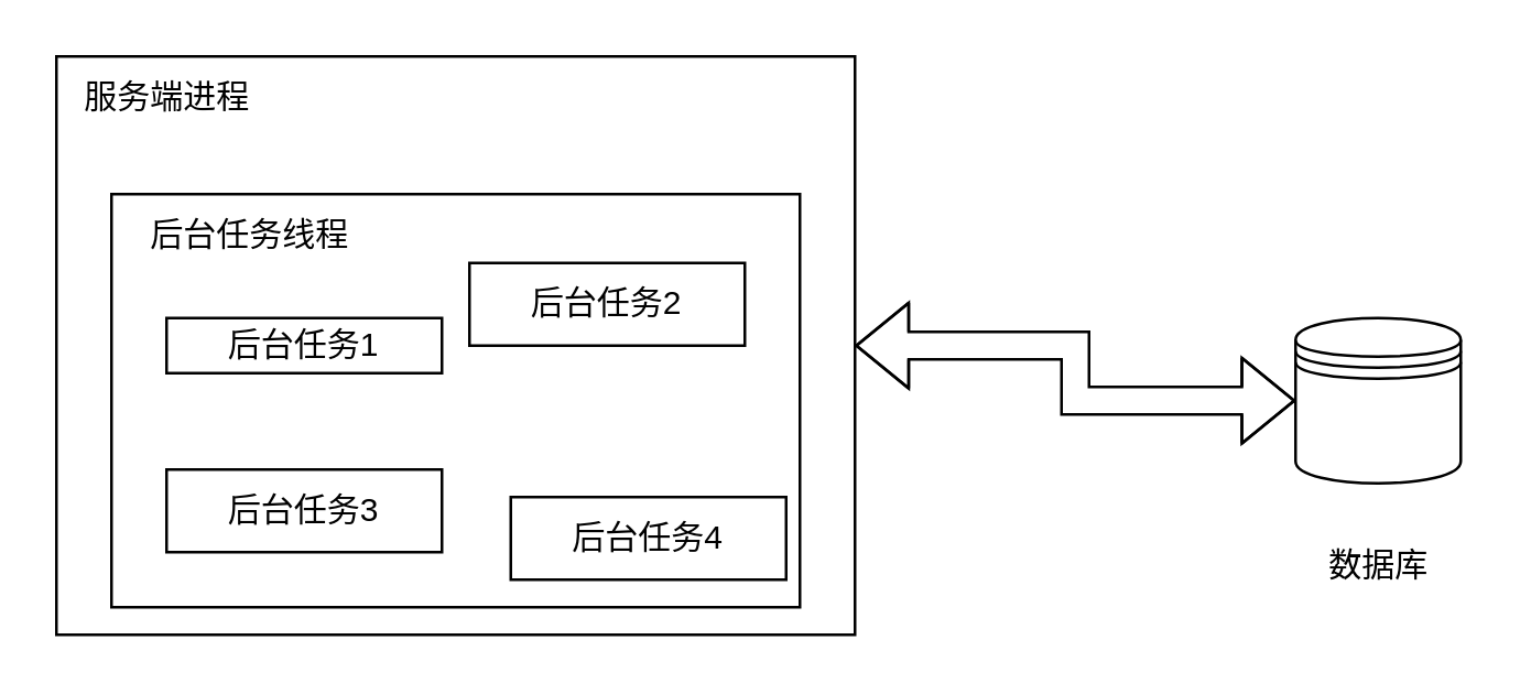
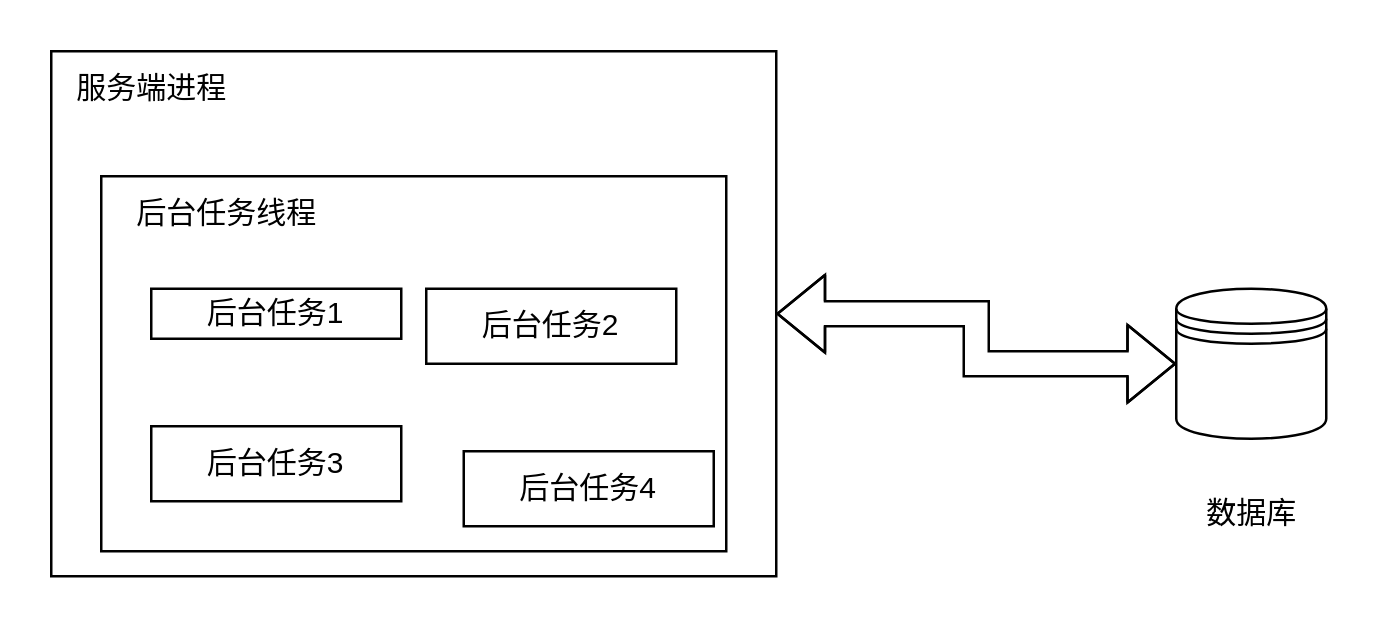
- <mxCell id="10" value="后台任务2" style="rounded=0;whiteSpace=wrap;html=1;" vertex="1" parent="7"><mxGeometry x="130" y="25" width="100" height="30" as="geometry" /></mxCell>
+ <mxCell id="10" value="后台任务2" style="rounded=0;whiteSpace=wrap;html=1;" vertex="1" parent="7"><mxGeometry x="130" y="45" width="100" height="30" as="geometry" /></mxCell>
